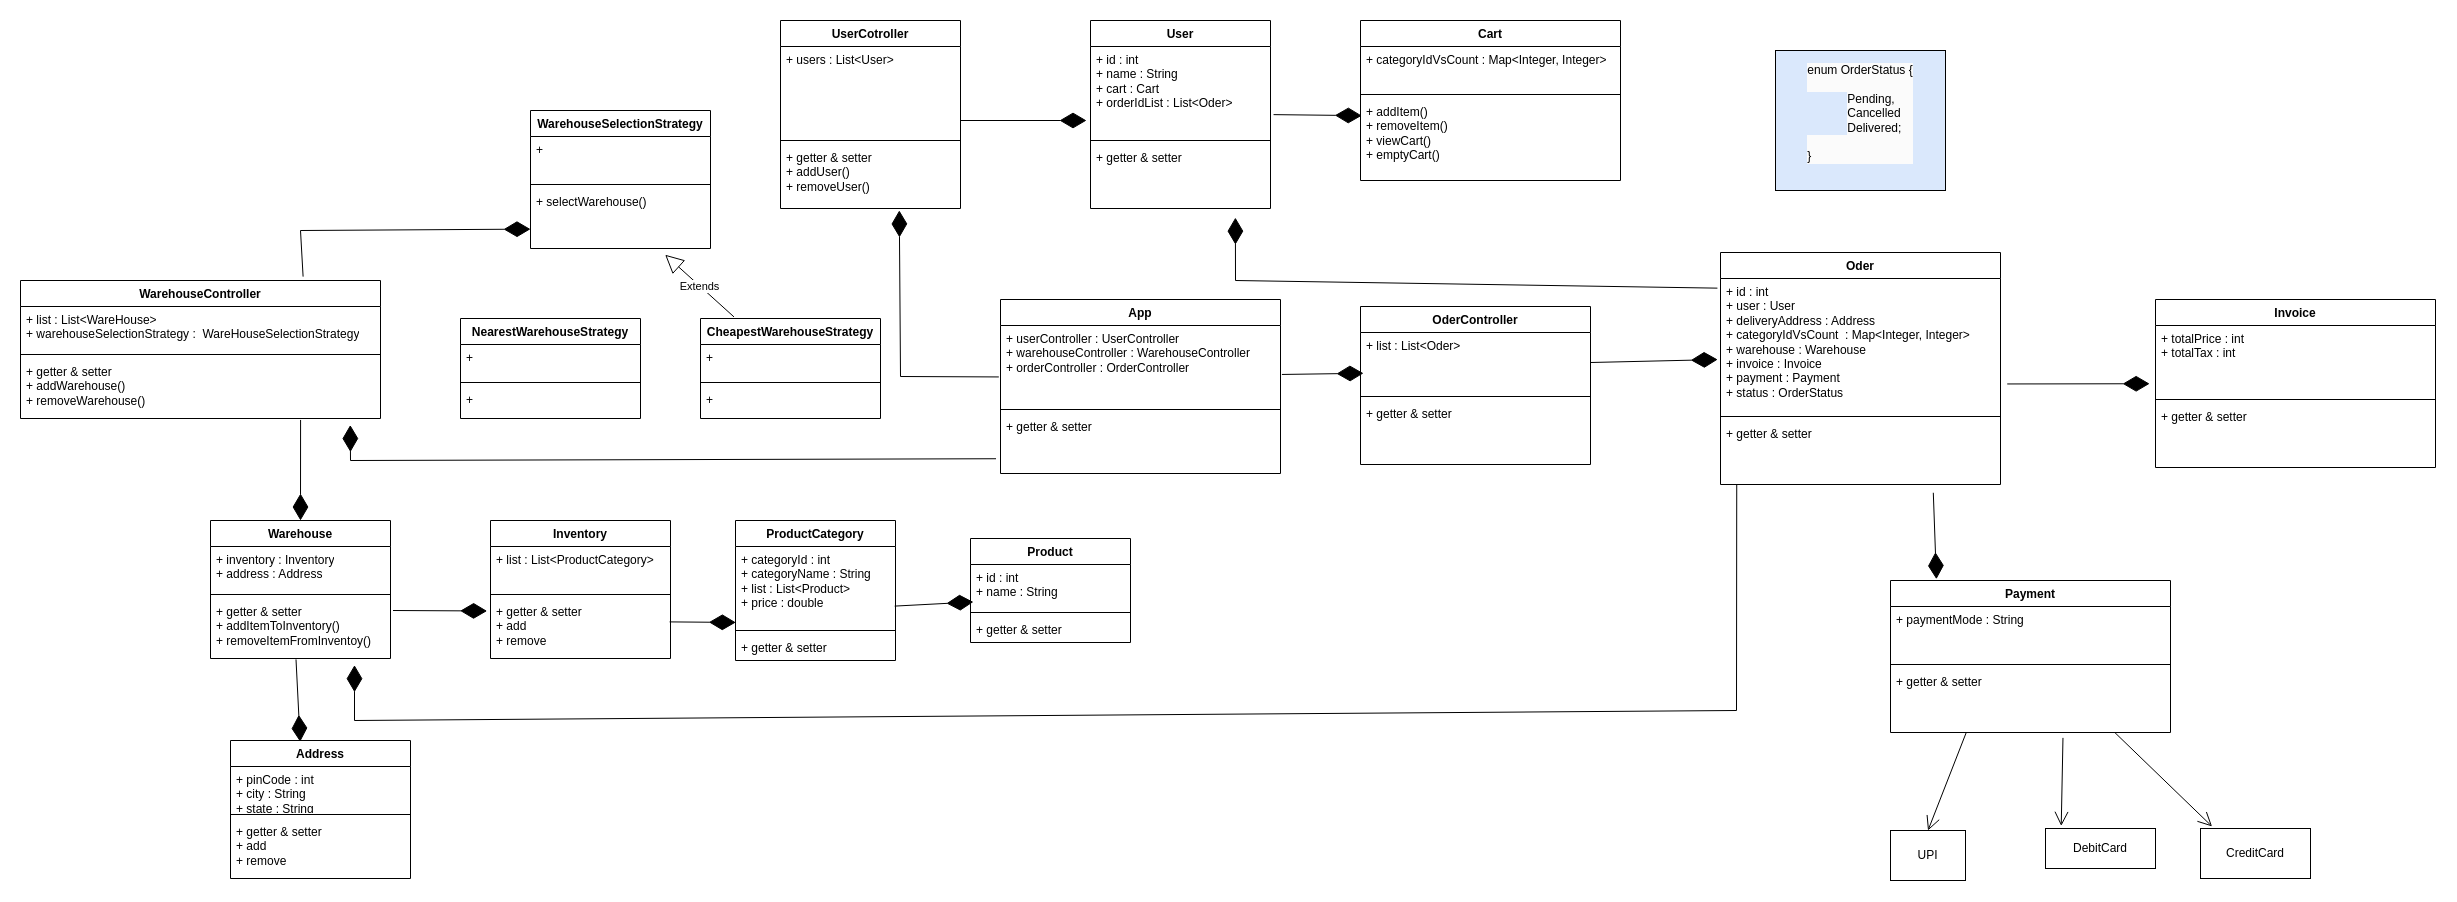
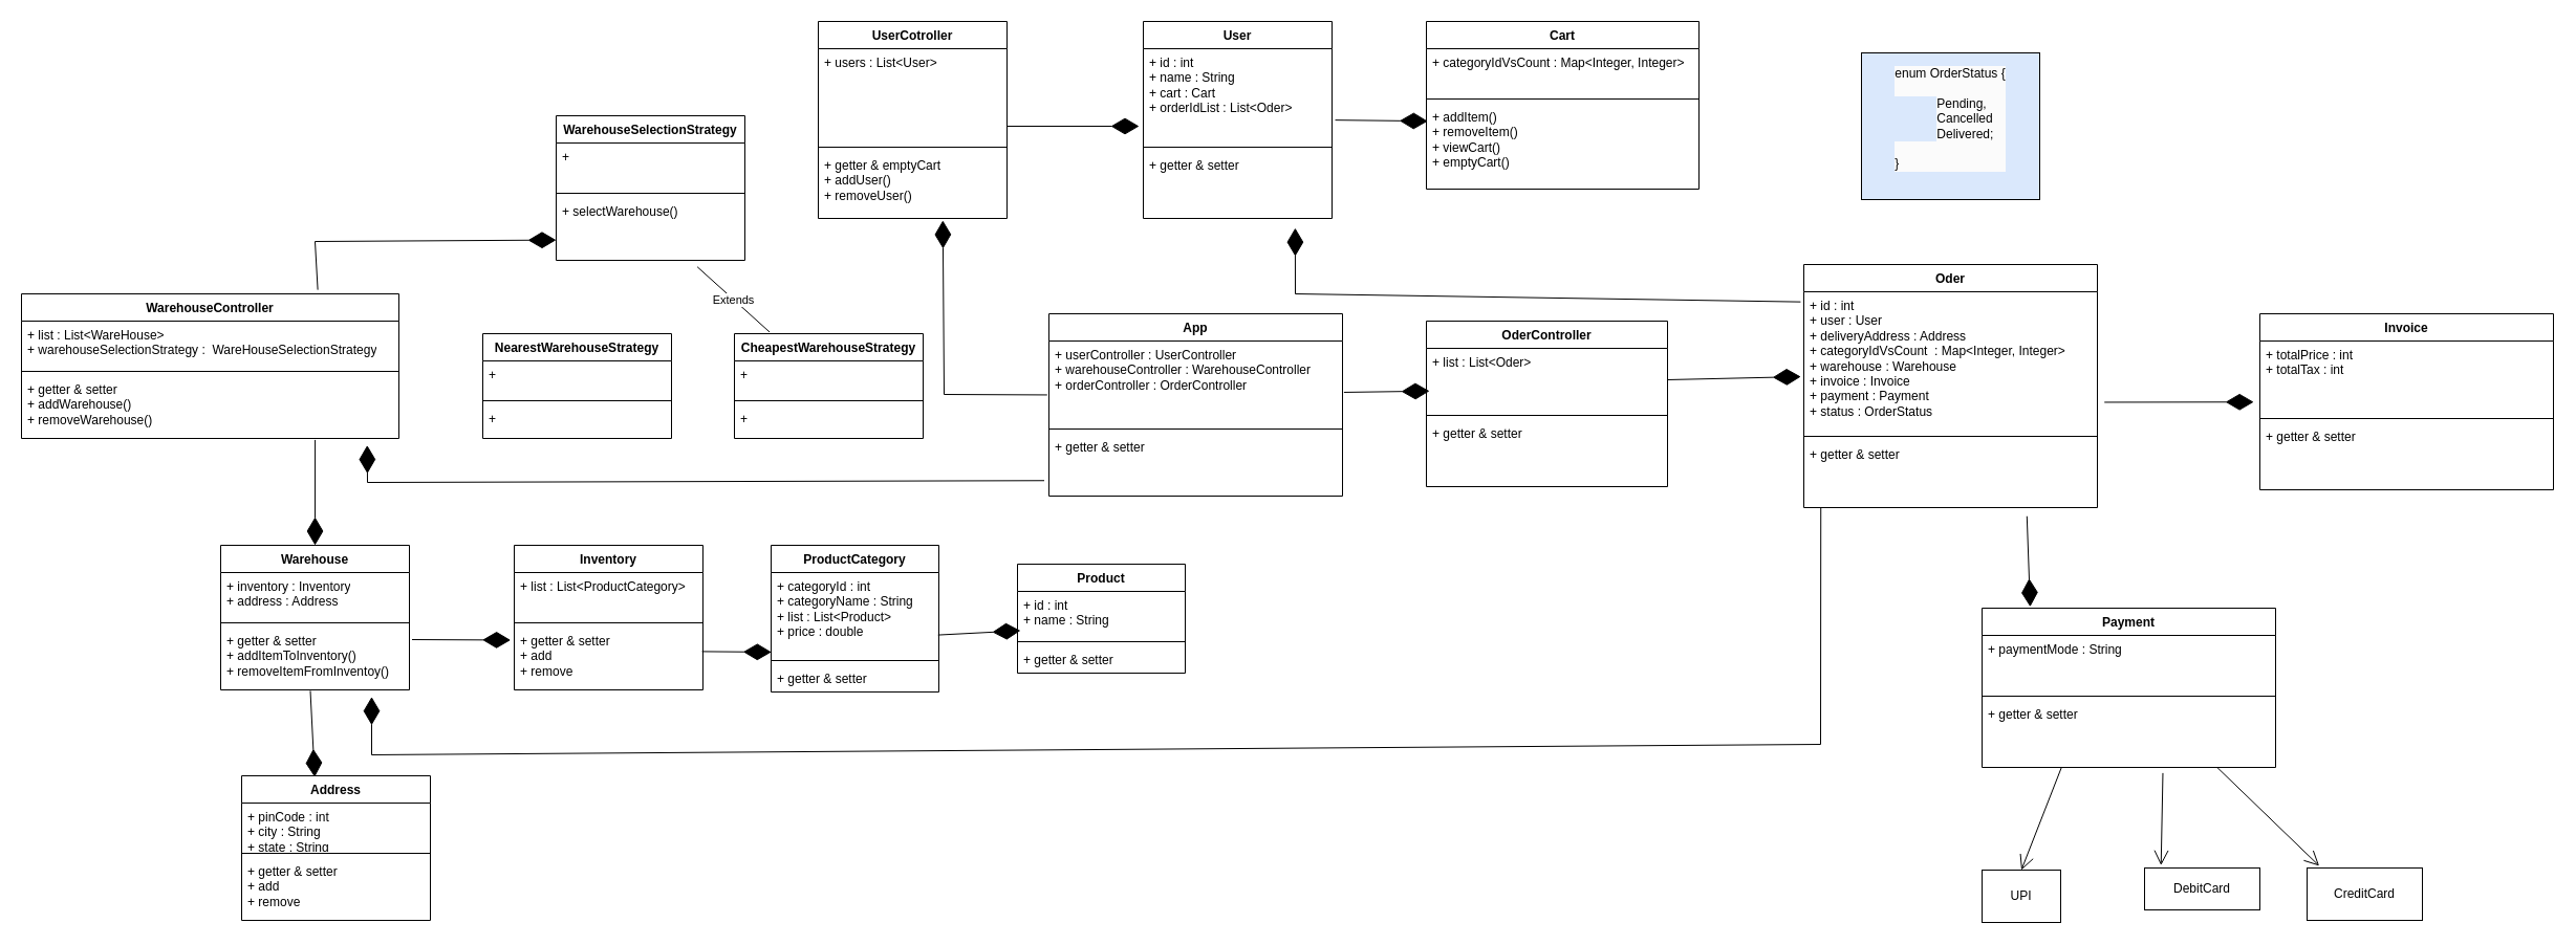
- <mxCell id="60" value="+ getter &amp;amp; setter&lt;div&gt;+ addUser()&lt;/div&gt;&lt;div&gt;+ removeUser()&lt;/div&gt;" style="text;strokeColor=none;fillColor=none;align=left;verticalAlign=top;spacingLeft=4;spacingRight=4;overflow=hidden;rotatable=0;points=[[0,0.5],[1,0.5]];portConstraint=eastwest;whiteSpace=wrap;html=1;" vertex="1" parent="57"><mxGeometry y="124" width="180" height="64" as="geometry" /></mxCell>
+ <mxCell id="60" value="+ getter &amp;amp; emptyCart&lt;div&gt;+ addUser()&lt;/div&gt;&lt;div&gt;+ removeUser()&lt;/div&gt;" style="text;strokeColor=none;fillColor=none;align=left;verticalAlign=top;spacingLeft=4;spacingRight=4;overflow=hidden;rotatable=0;points=[[0,0.5],[1,0.5]];portConstraint=eastwest;whiteSpace=wrap;html=1;" vertex="1" parent="57"><mxGeometry y="124" width="180" height="64" as="geometry" /></mxCell>
- <mxCell id="42" value="Extends" style="endArrow=block;endSize=16;endFill=0;html=1;rounded=0;exitX=0.186;exitY=-0.016;exitDx=0;exitDy=0;exitPerimeter=0;entryX=0.748;entryY=1.104;entryDx=0;entryDy=0;entryPerimeter=0;" edge="1" parent="1" source="38" target="33"><mxGeometry width="160" relative="1" as="geometry"><mxPoint x="640" y="318" as="sourcePoint" /><mxPoint x="666" y="251" as="targetPoint" /></mxGeometry></mxCell>
+ <mxCell id="42" value="Extends" style="endArrow=none;endSize=16;endFill=0;html=1;rounded=0;exitX=0.186;exitY=-0.016;exitDx=0;exitDy=0;exitPerimeter=0;entryX=0.748;entryY=1.104;entryDx=0;entryDy=0;entryPerimeter=0;" edge="1" parent="1" source="38" target="33"><mxGeometry width="160" relative="1" as="geometry"><mxPoint x="640" y="318" as="sourcePoint" /><mxPoint x="666" y="251" as="targetPoint" /></mxGeometry></mxCell>
